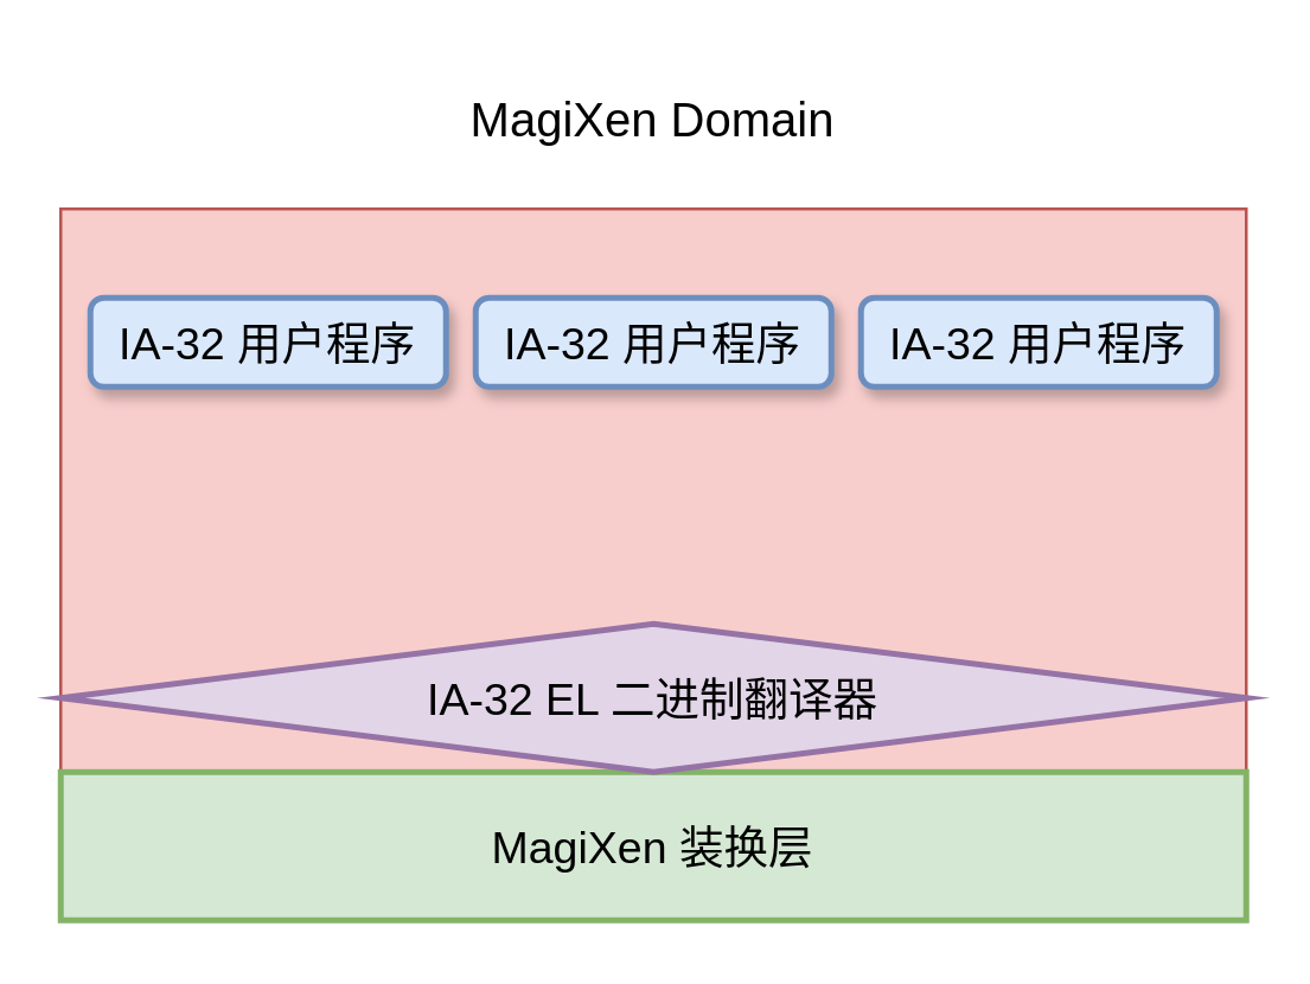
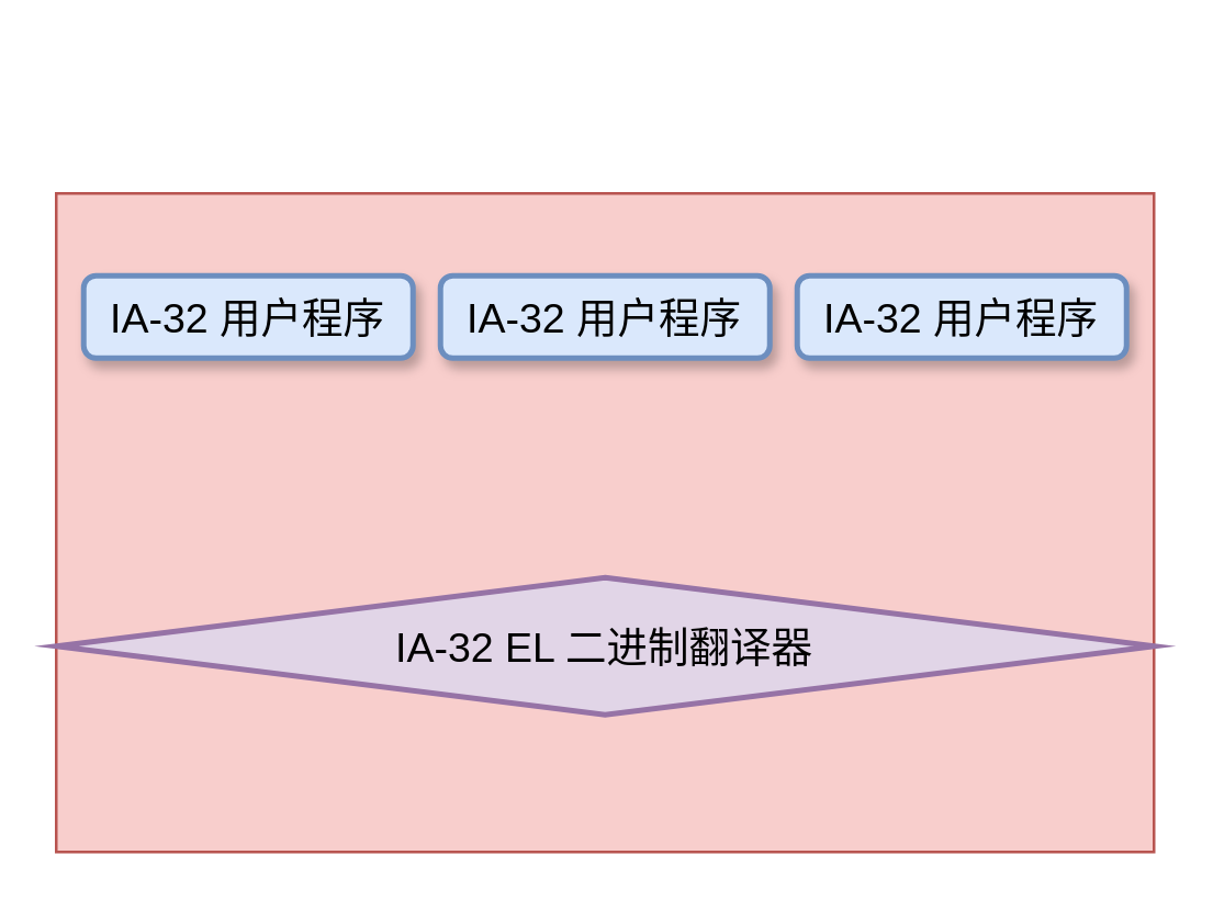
- <mxCell id="4" value="MagiXen Domain" style="text;html=1;strokeColor=none;fillColor=none;align=center;verticalAlign=middle;whiteSpace=wrap;rounded=0;fontSize=16;" parent="1" vertex="1"><mxGeometry x="20" y="20" width="400" height="40" as="geometry" /></mxCell>
- <mxCell id="5" value="MagiXen 装换层" style="rounded=0;whiteSpace=wrap;html=1;fillColor=#d5e8d4;strokeColor=#82b366;fontSize=15;strokeWidth=2;glass=0;sketch=0;shadow=0;" parent="1" vertex="1"><mxGeometry x="20" y="260" width="400" height="50" as="geometry" /></mxCell>
